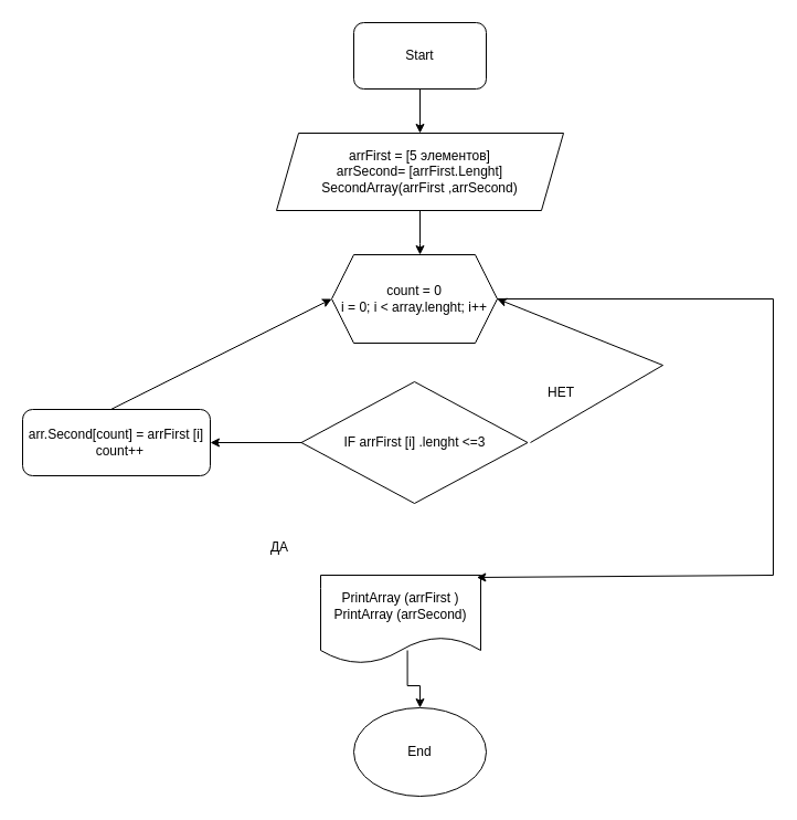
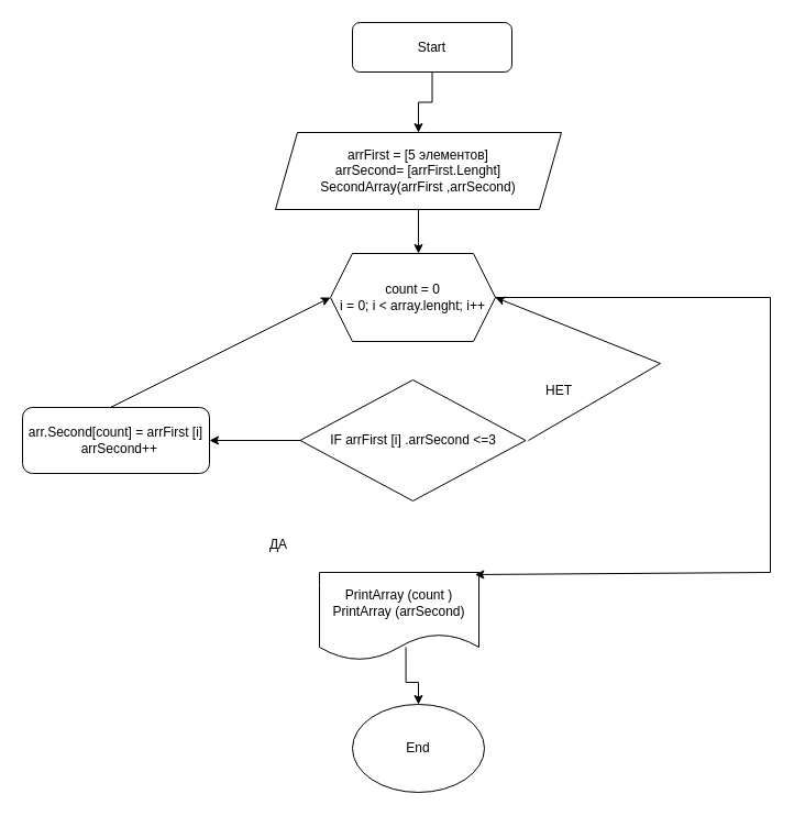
- <mxCell id="3" value="Start" style="rounded=1;whiteSpace=wrap;html=1;" vertex="1" parent="1"><mxGeometry x="320" y="20" width="120" height="60" as="geometry" /></mxCell>
+ <mxCell id="3" value="Start" style="rounded=1;whiteSpace=wrap;html=1;" vertex="1" parent="1"><mxGeometry x="320" y="20" width="145" height="45" as="geometry" /></mxCell>
- <mxCell id="9" value="arr.Second[count] = arrFirst&amp;nbsp;[i]&lt;br&gt;&amp;nbsp; count++" style="rounded=1;whiteSpace=wrap;html=1;" vertex="1" parent="1"><mxGeometry x="20" y="370" width="170" height="60" as="geometry" /></mxCell>
+ <mxCell id="9" value="arr.Second[count] = arrFirst&amp;nbsp;[i]&lt;br&gt;&amp;nbsp; arrSecond++" style="rounded=1;whiteSpace=wrap;html=1;" vertex="1" parent="1"><mxGeometry x="20" y="370" width="170" height="60" as="geometry" /></mxCell>
- <mxCell id="8" value="IF arrFirst&amp;nbsp;[i] .lenght &amp;lt;=3" style="rhombus;whiteSpace=wrap;html=1;" vertex="1" parent="1"><mxGeometry x="272.5" y="345" width="205" height="110" as="geometry" /></mxCell>
+ <mxCell id="8" value="IF arrFirst&amp;nbsp;[i] .arrSecond &amp;lt;=3" style="rhombus;whiteSpace=wrap;html=1;" vertex="1" parent="1"><mxGeometry x="272.5" y="345" width="205" height="110" as="geometry" /></mxCell>
- <mxCell id="15" value="PrintArray (arrFirst&amp;nbsp;)&lt;br&gt;PrintArray (arrSecond)" style="shape=document;whiteSpace=wrap;html=1;boundedLbl=1;" vertex="1" parent="1"><mxGeometry x="290" y="520" width="145" height="80" as="geometry" /></mxCell>
+ <mxCell id="15" value="PrintArray (count&amp;nbsp;)&lt;br&gt;PrintArray (arrSecond)" style="shape=document;whiteSpace=wrap;html=1;boundedLbl=1;" vertex="1" parent="1"><mxGeometry x="290" y="520" width="145" height="80" as="geometry" /></mxCell>
